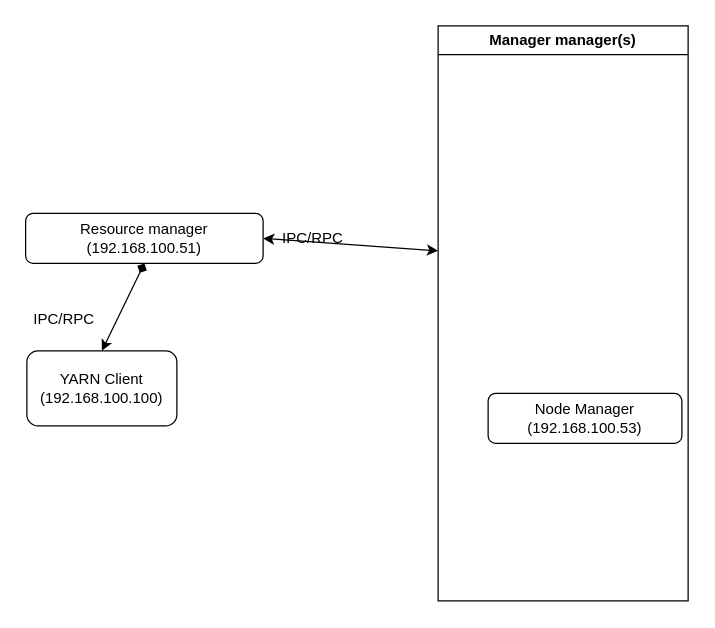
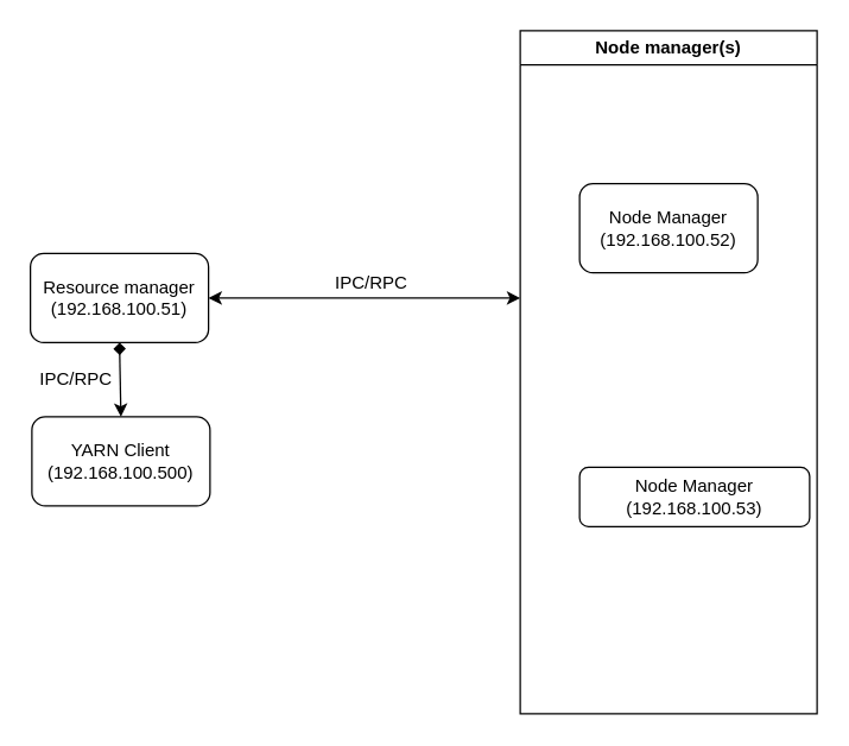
- <mxCell id="9" value="Manager manager(s)" style="swimlane;whiteSpace=wrap;html=1;" parent="1" vertex="1"><mxGeometry x="350" y="20" width="200" height="460" as="geometry" /></mxCell>
+ <mxCell id="9" value="Node manager(s)" style="swimlane;whiteSpace=wrap;html=1;" parent="1" vertex="1"><mxGeometry x="350" y="20" width="200" height="460" as="geometry" /></mxCell>
+ <mxCell id="3" value="Node Manager&lt;br&gt;(192.168.100.52&lt;span style=&quot;background-color: initial;&quot;&gt;)&lt;/span&gt;" style="rounded=1;whiteSpace=wrap;html=1;" parent="1" vertex="1"><mxGeometry x="390" y="123" width="120" height="60" as="geometry" /></mxCell>
- <mxCell id="2" value="Resource manager&lt;br&gt;(192.168.100.51&lt;span style=&quot;background-color: initial;&quot;&gt;)&lt;/span&gt;" style="rounded=1;whiteSpace=wrap;html=1;" parent="1" vertex="1"><mxGeometry x="20" y="170" width="190" height="40" as="geometry" /></mxCell>
+ <mxCell id="2" value="Resource manager&lt;br&gt;(192.168.100.51&lt;span style=&quot;background-color: initial;&quot;&gt;)&lt;/span&gt;" style="rounded=1;whiteSpace=wrap;html=1;" parent="1" vertex="1"><mxGeometry x="20" y="170" width="120" height="60" as="geometry" /></mxCell>
- <mxCell id="5" value="YARN Client&lt;br&gt;(192.168.100.100)" style="rounded=1;whiteSpace=wrap;html=1;" parent="1" vertex="1"><mxGeometry x="21" y="280" width="120" height="60" as="geometry" /></mxCell>
+ <mxCell id="5" value="YARN Client&lt;br&gt;(192.168.100.500)" style="rounded=1;whiteSpace=wrap;html=1;" parent="1" vertex="1"><mxGeometry x="21" y="280" width="120" height="60" as="geometry" /></mxCell>
